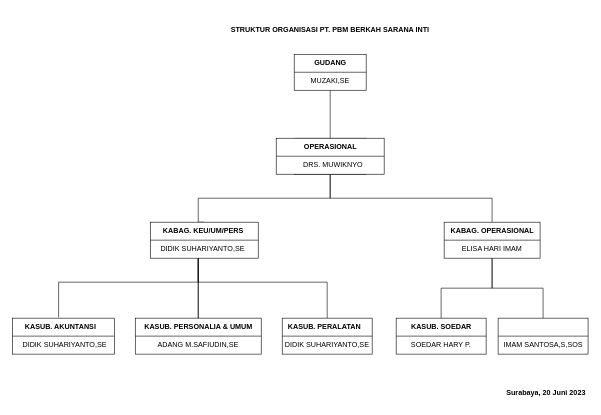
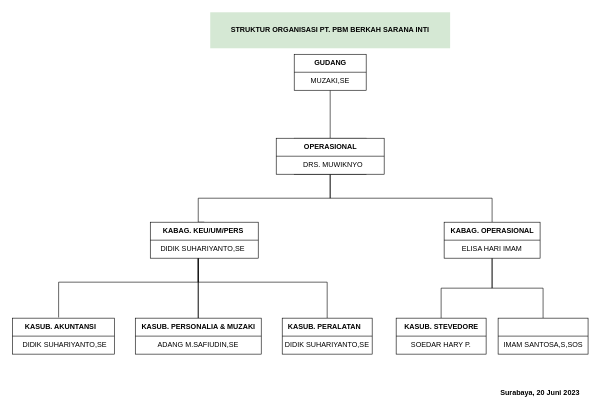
- <mxCell id="2" value="&lt;b&gt;STRUKTUR ORGANISASI PT. PBM BERKAH SARANA INTI&lt;/b&gt;" style="rounded=0;whiteSpace=wrap;html=1;strokeColor=none;" vertex="1" parent="1"><mxGeometry x="350" y="20" width="400" height="60" as="geometry" /></mxCell>
+ <mxCell id="2" value="&lt;b&gt;STRUKTUR ORGANISASI PT. PBM BERKAH SARANA INTI&lt;/b&gt;" style="rounded=0;whiteSpace=wrap;html=1;strokeColor=none;fillColor=#d5e8d4;" vertex="1" parent="1"><mxGeometry x="350" y="20" width="400" height="60" as="geometry" /></mxCell>
- <mxCell id="34" value="KASUB. PERSONALIA &amp;amp; UMUM" style="text;html=1;align=center;verticalAlign=middle;resizable=0;points=[];autosize=1;strokeColor=none;fillColor=none;fontStyle=1" vertex="1" parent="1"><mxGeometry x="230" y="530" width="200" height="30" as="geometry" /></mxCell>
+ <mxCell id="34" value="KASUB. PERSONALIA &amp;amp; MUZAKI" style="text;html=1;align=center;verticalAlign=middle;resizable=0;points=[];autosize=1;strokeColor=none;fillColor=none;fontStyle=1" vertex="1" parent="1"><mxGeometry x="230" y="530" width="200" height="30" as="geometry" /></mxCell>
- <mxCell id="32" value="KASUB. SOEDAR" style="text;html=1;align=center;verticalAlign=middle;resizable=0;points=[];autosize=1;strokeColor=none;fillColor=none;fontStyle=1" vertex="1" parent="1"><mxGeometry x="660" y="530" width="150" height="30" as="geometry" /></mxCell>
+ <mxCell id="32" value="KASUB. STEVEDORE" style="text;html=1;align=center;verticalAlign=middle;resizable=0;points=[];autosize=1;strokeColor=none;fillColor=none;fontStyle=1" vertex="1" parent="1"><mxGeometry x="660" y="530" width="150" height="30" as="geometry" /></mxCell>
- <mxCell id="49" value="Surabaya, 20 Juni 2023" style="text;html=1;strokeColor=none;fillColor=none;align=center;verticalAlign=middle;whiteSpace=wrap;rounded=0;fontStyle=1" vertex="1" parent="1"><mxGeometry x="840" y="640" width="140" height="30" as="geometry" /></mxCell>
+ <mxCell id="49" value="Surabaya, 20 Juni 2023" style="text;html=1;strokeColor=none;fillColor=none;align=center;verticalAlign=middle;whiteSpace=wrap;rounded=0;fontStyle=1" vertex="1" parent="1"><mxGeometry x="830" y="640" width="140" height="30" as="geometry" /></mxCell>
